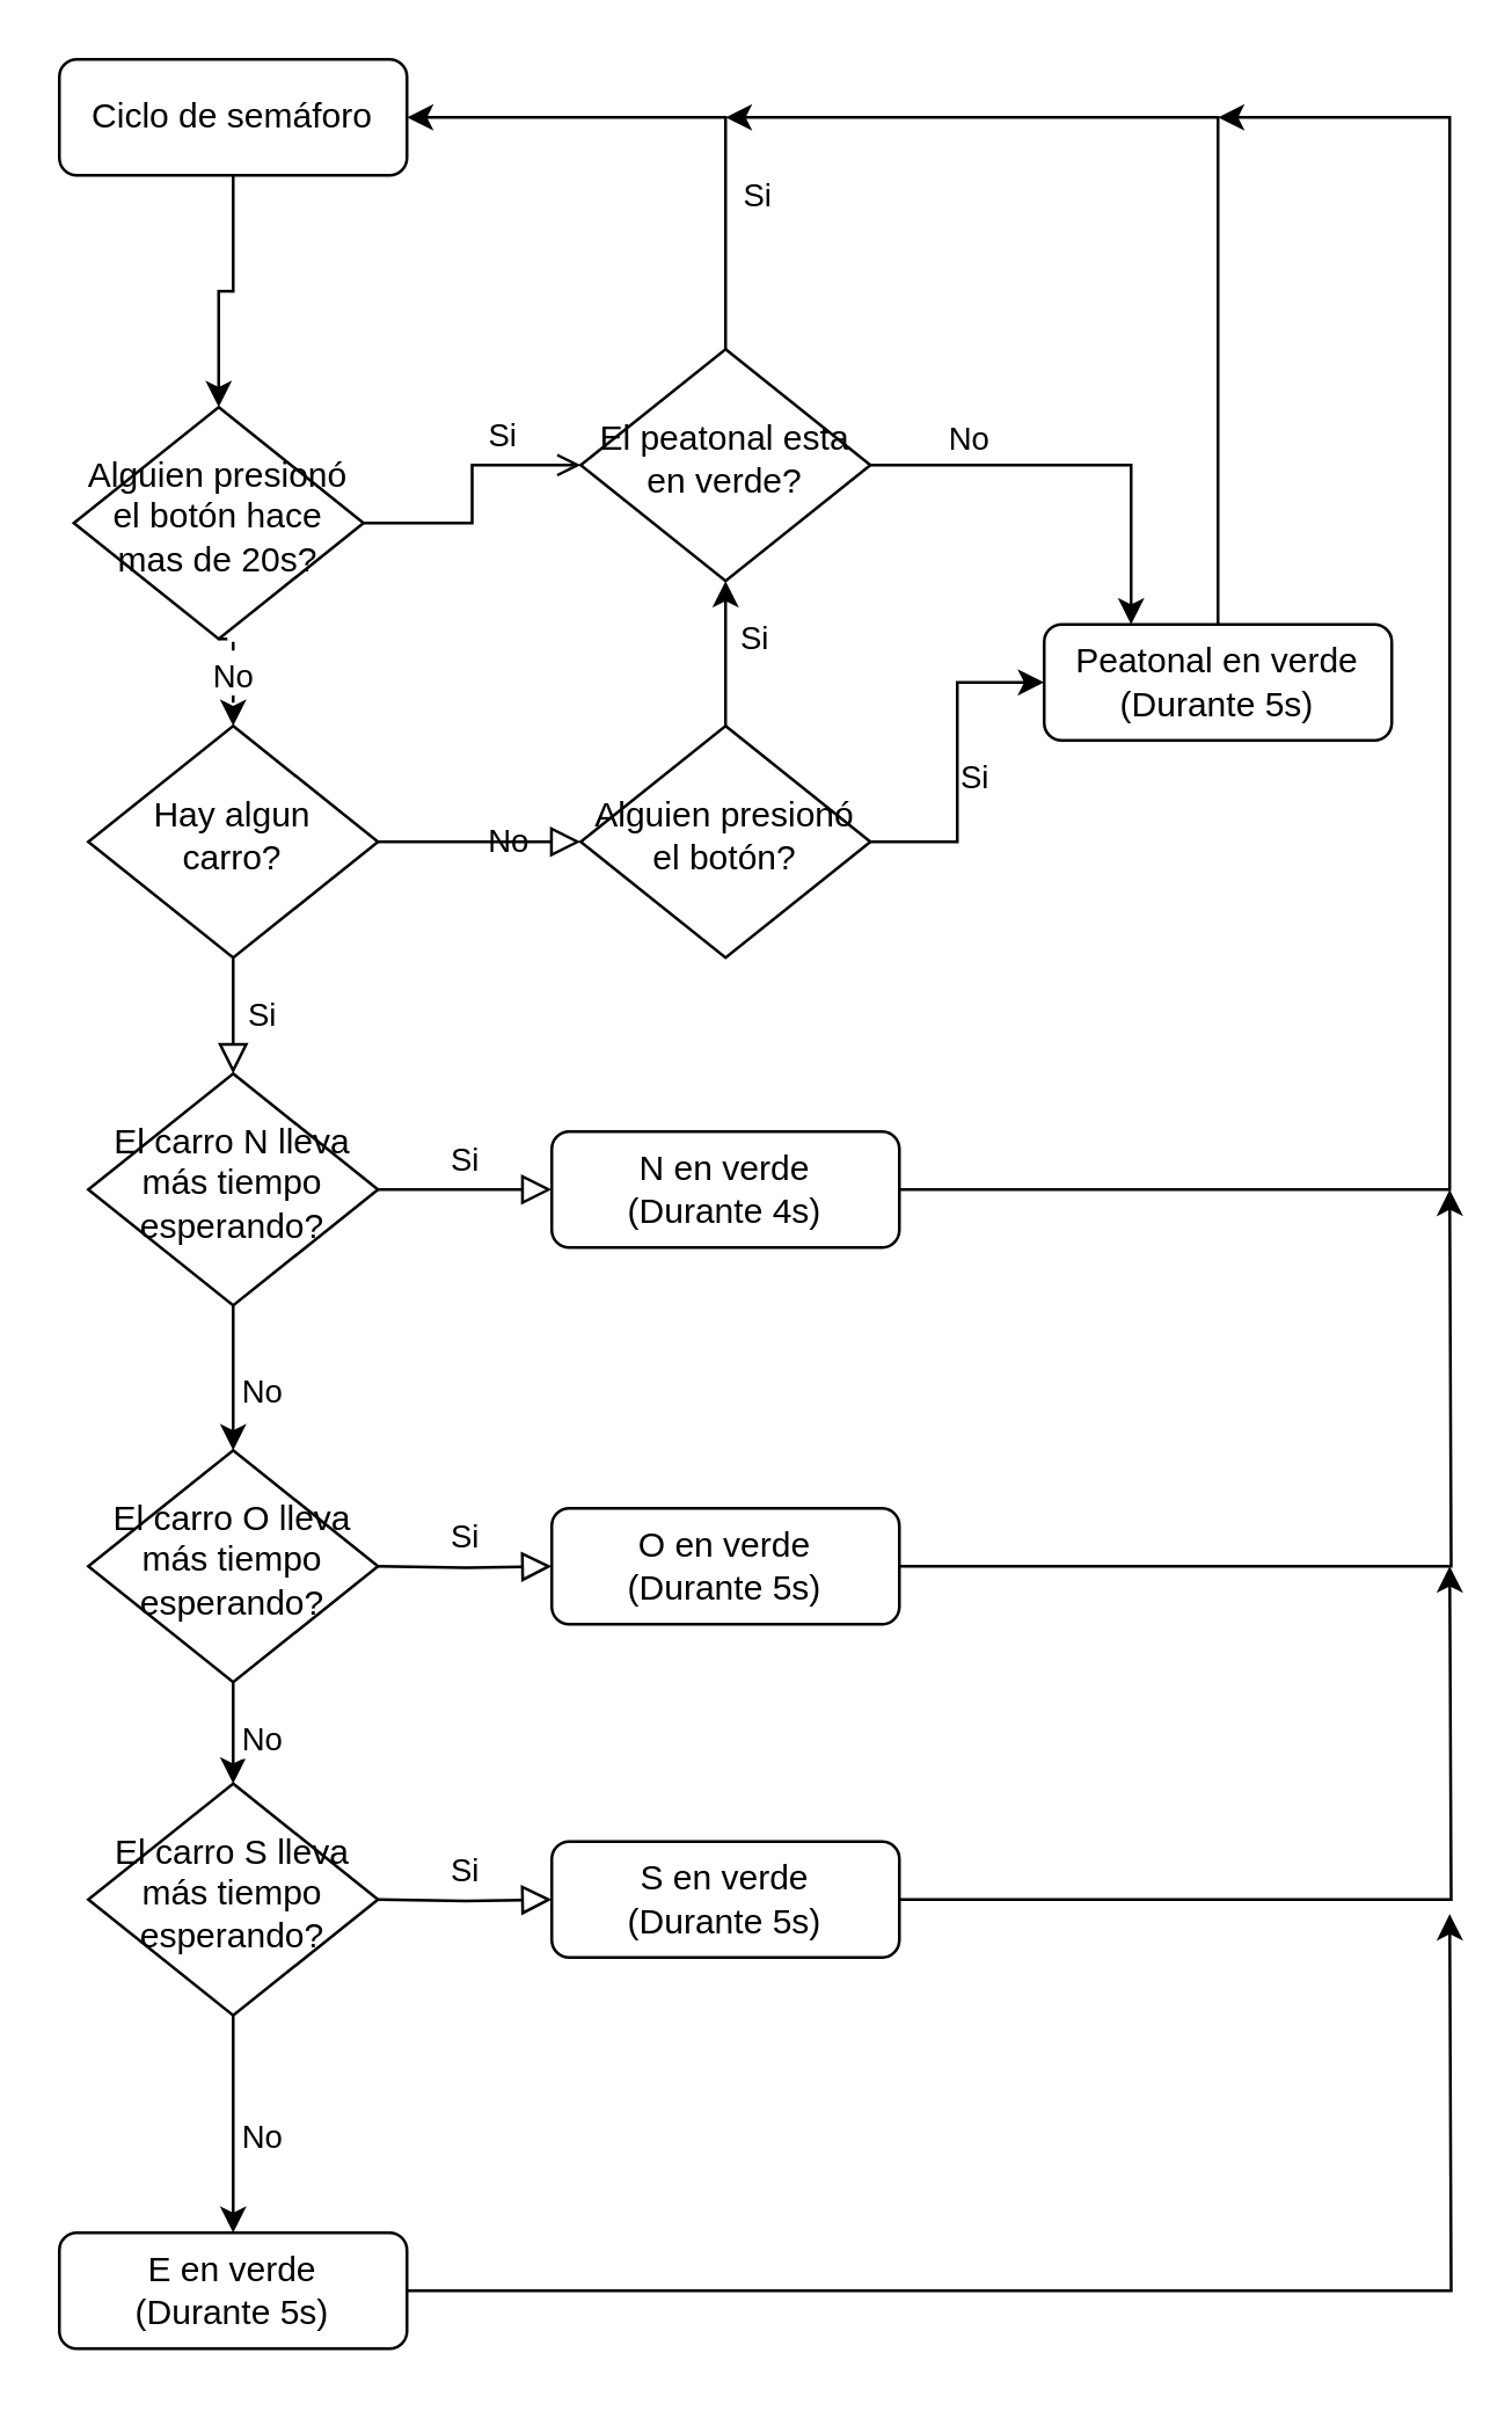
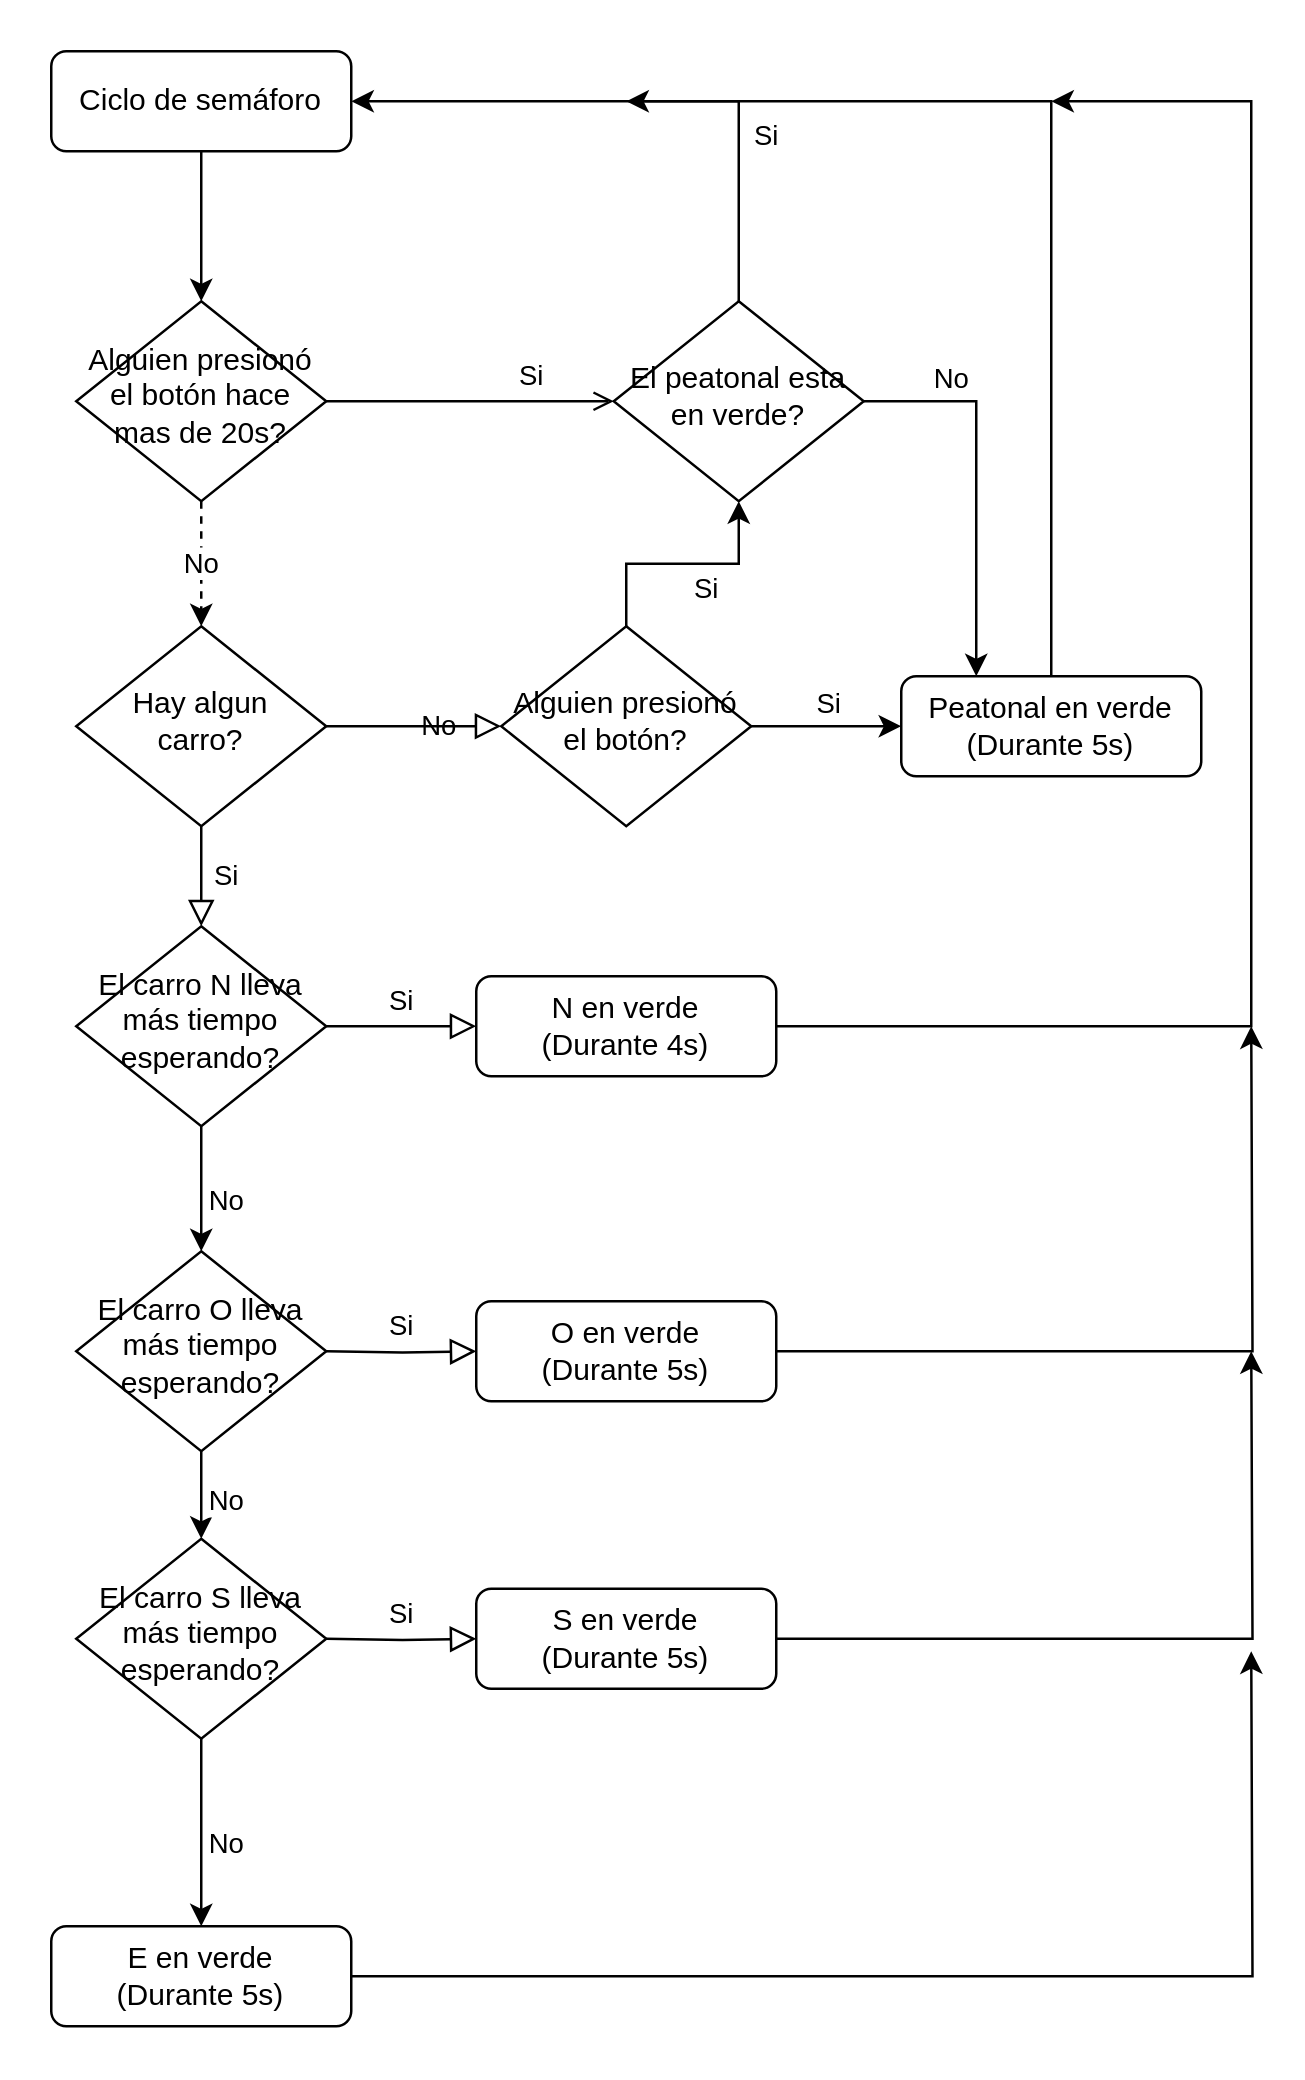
- <mxCell id="34" value="El peatonal esta en verde?" style="rhombus;whiteSpace=wrap;html=1;shadow=0;fontFamily=Helvetica;fontSize=12;align=center;strokeWidth=1;spacing=6;spacingTop=-4;" vertex="1" parent="1"><mxGeometry x="200" y="120" width="100" height="80" as="geometry" /></mxCell>
+ <mxCell id="34" value="El peatonal esta en verde?" style="rhombus;whiteSpace=wrap;html=1;shadow=0;fontFamily=Helvetica;fontSize=12;align=center;strokeWidth=1;spacing=6;spacingTop=-4;" vertex="1" parent="1"><mxGeometry x="245" y="120" width="100" height="80" as="geometry" /></mxCell>
- <mxCell id="37" value="Alguien presionó el botón hace mas de 20s?" style="rhombus;whiteSpace=wrap;html=1;shadow=0;fontFamily=Helvetica;fontSize=12;align=center;strokeWidth=1;spacing=6;spacingTop=-4;" vertex="1" parent="1"><mxGeometry x="25" y="140" width="100" height="80" as="geometry" /></mxCell>
+ <mxCell id="37" value="Alguien presionó el botón hace mas de 20s?" style="rhombus;whiteSpace=wrap;html=1;shadow=0;fontFamily=Helvetica;fontSize=12;align=center;strokeWidth=1;spacing=6;spacingTop=-4;" vertex="1" parent="1"><mxGeometry x="30" y="120" width="100" height="80" as="geometry" /></mxCell>
- <mxCell id="21" value="Peatonal en verde&lt;br&gt;(Durante 5s)" style="rounded=1;whiteSpace=wrap;html=1;fontSize=12;glass=0;strokeWidth=1;shadow=0;" vertex="1" parent="1"><mxGeometry x="360" y="215" width="120" height="40" as="geometry" /></mxCell>
+ <mxCell id="21" value="Peatonal en verde&lt;br&gt;(Durante 5s)" style="rounded=1;whiteSpace=wrap;html=1;fontSize=12;glass=0;strokeWidth=1;shadow=0;" vertex="1" parent="1"><mxGeometry x="360" y="270" width="120" height="40" as="geometry" /></mxCell>
